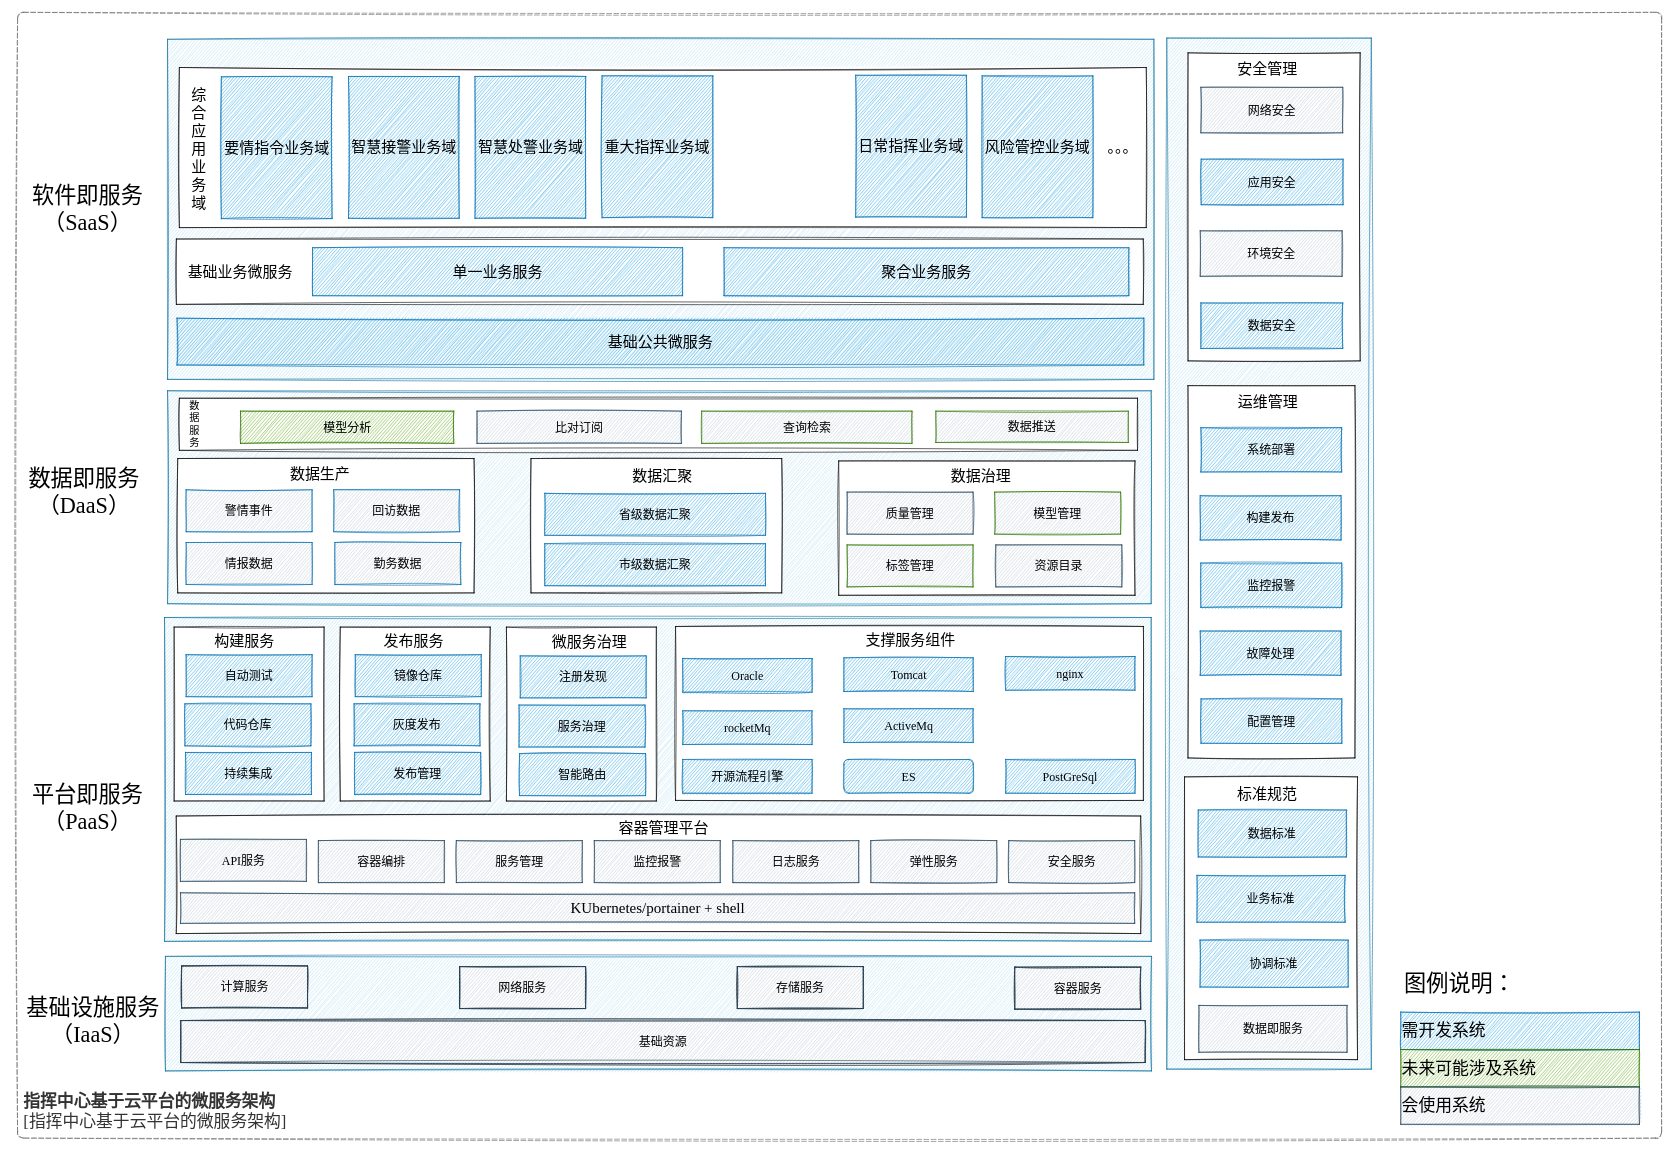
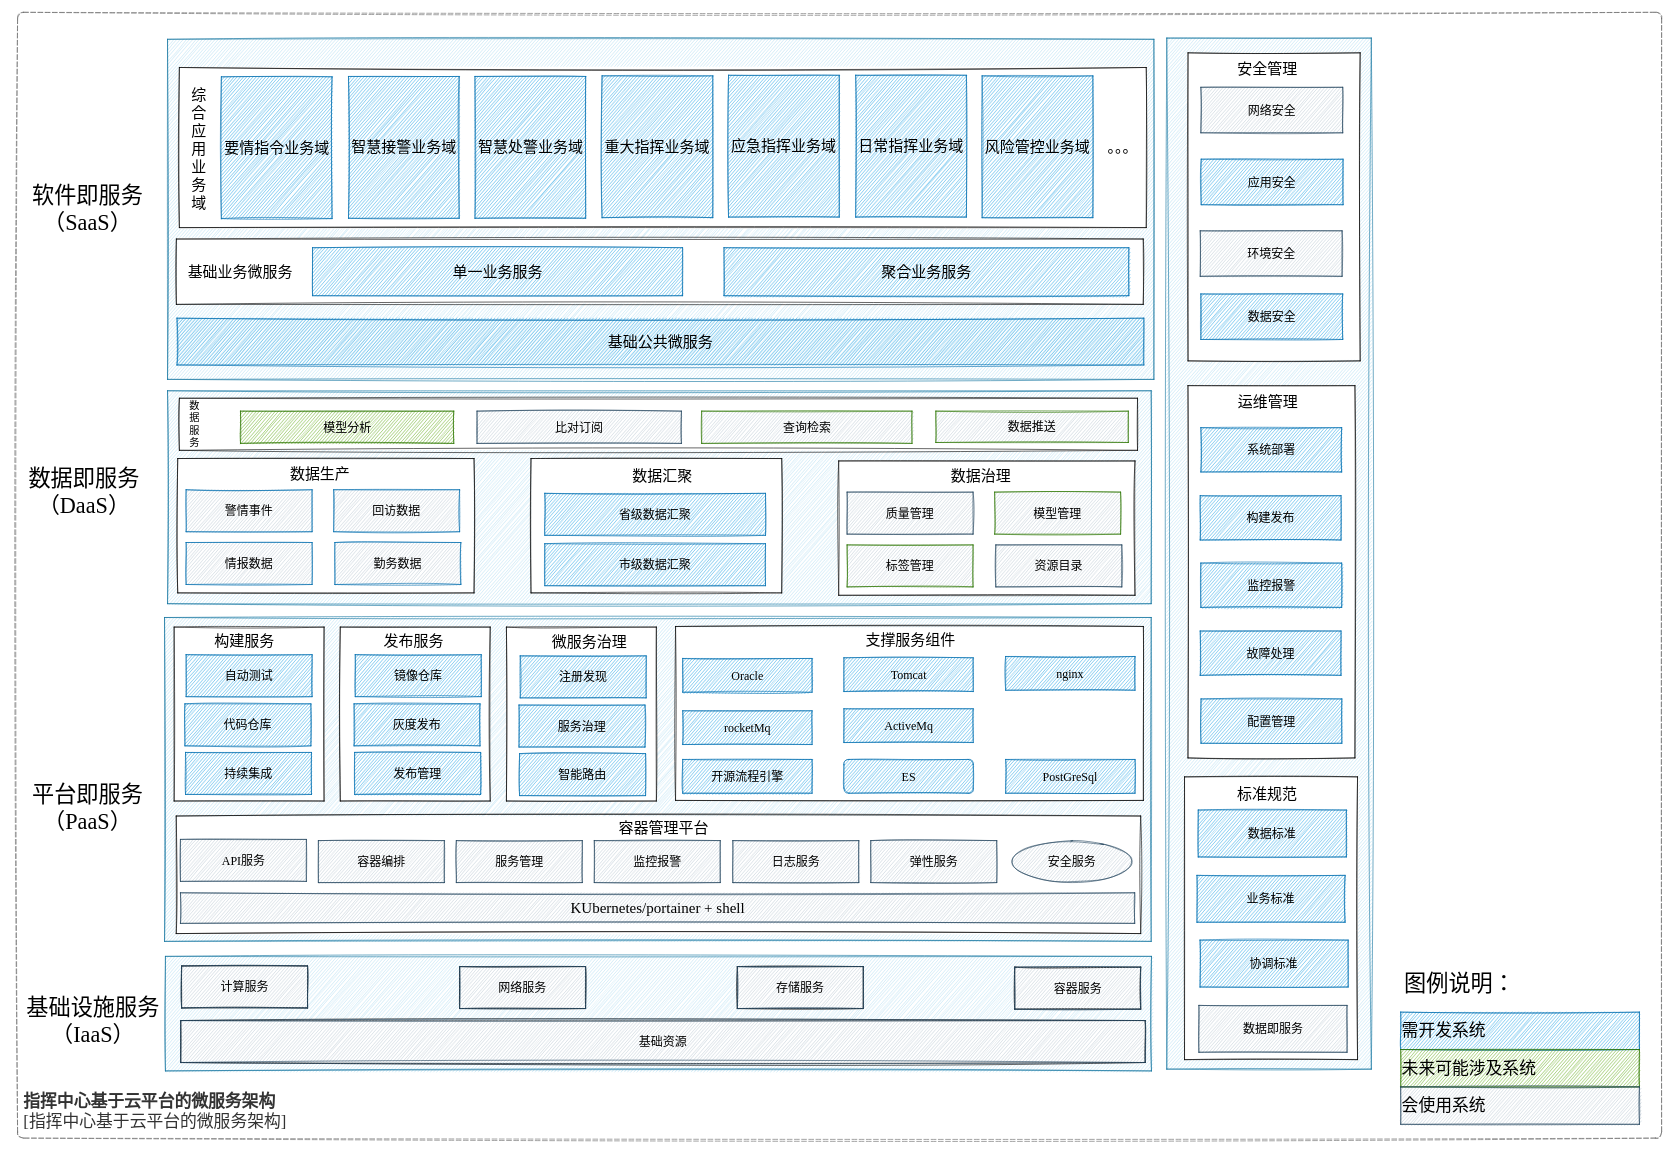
+ <mxCell id="130" value="&lt;font style=&quot;font-size: 25px;&quot;&gt;应急指挥业务域&lt;/font&gt;" style="rounded=0;whiteSpace=wrap;html=1;sketch=1;hachureGap=4;fontFamily=Architects Daughter;fontSource=https%3A%2F%2Ffonts.googleapis.com%2Fcss%3Ffamily%3DArchitects%2BDaughter;fontSize=20;fontColor=#000000;fillColor=#1ba1e2;strokeColor=#006EAF;" parent="125" vertex="1"><mxGeometry x="845.604" width="184.594" height="236.441" as="geometry" /></mxCell>
- <mxCell id="94" value="数据安全" style="rounded=0;whiteSpace=wrap;html=1;sketch=1;hachureGap=4;fontFamily=Architects Daughter;fontSource=https%3A%2F%2Ffonts.googleapis.com%2Fcss%3Ffamily%3DArchitects%2BDaughter;fontSize=20;fillColor=#1ba1e2;strokeColor=#006EAF;fontColor=#000000;" parent="92" vertex="1"><mxGeometry x="37.16" y="417.022" width="236.501" height="75.877" as="geometry" /></mxCell>
+ <mxCell id="94" value="数据安全" style="rounded=0;whiteSpace=wrap;html=1;sketch=1;hachureGap=4;fontFamily=Architects Daughter;fontSource=https%3A%2F%2Ffonts.googleapis.com%2Fcss%3Ffamily%3DArchitects%2BDaughter;fontSize=20;fillColor=#1ba1e2;strokeColor=#006EAF;fontColor=#000000;" parent="92" vertex="1"><mxGeometry x="37.16" y="402.022" width="236.501" height="75.877" as="geometry" /></mxCell>
- <mxCell id="58" value="安全服务" style="rounded=0;whiteSpace=wrap;html=1;sketch=1;hachureGap=4;fontFamily=Architects Daughter;fontSource=https://fonts.googleapis.com/css?family=Architects+Daughter;fontSize=20;fillColor=#bac8d3;strokeColor=#23445d;" parent="1" vertex="1"><mxGeometry x="1680.5" y="1401" width="210" height="70" as="geometry" /></mxCell>
+ <mxCell id="58" value="安全服务" style="ellipse;whiteSpace=wrap;html=1;sketch=1;hachureGap=4;fontFamily=Architects Daughter;fontSource=https://fonts.googleapis.com/css?family=Architects+Daughter;fontSize=20;fillColor=#bac8d3;strokeColor=#23445d;" parent="1" vertex="1"><mxGeometry x="1680.5" y="1401" width="210" height="70" as="geometry" /></mxCell>
